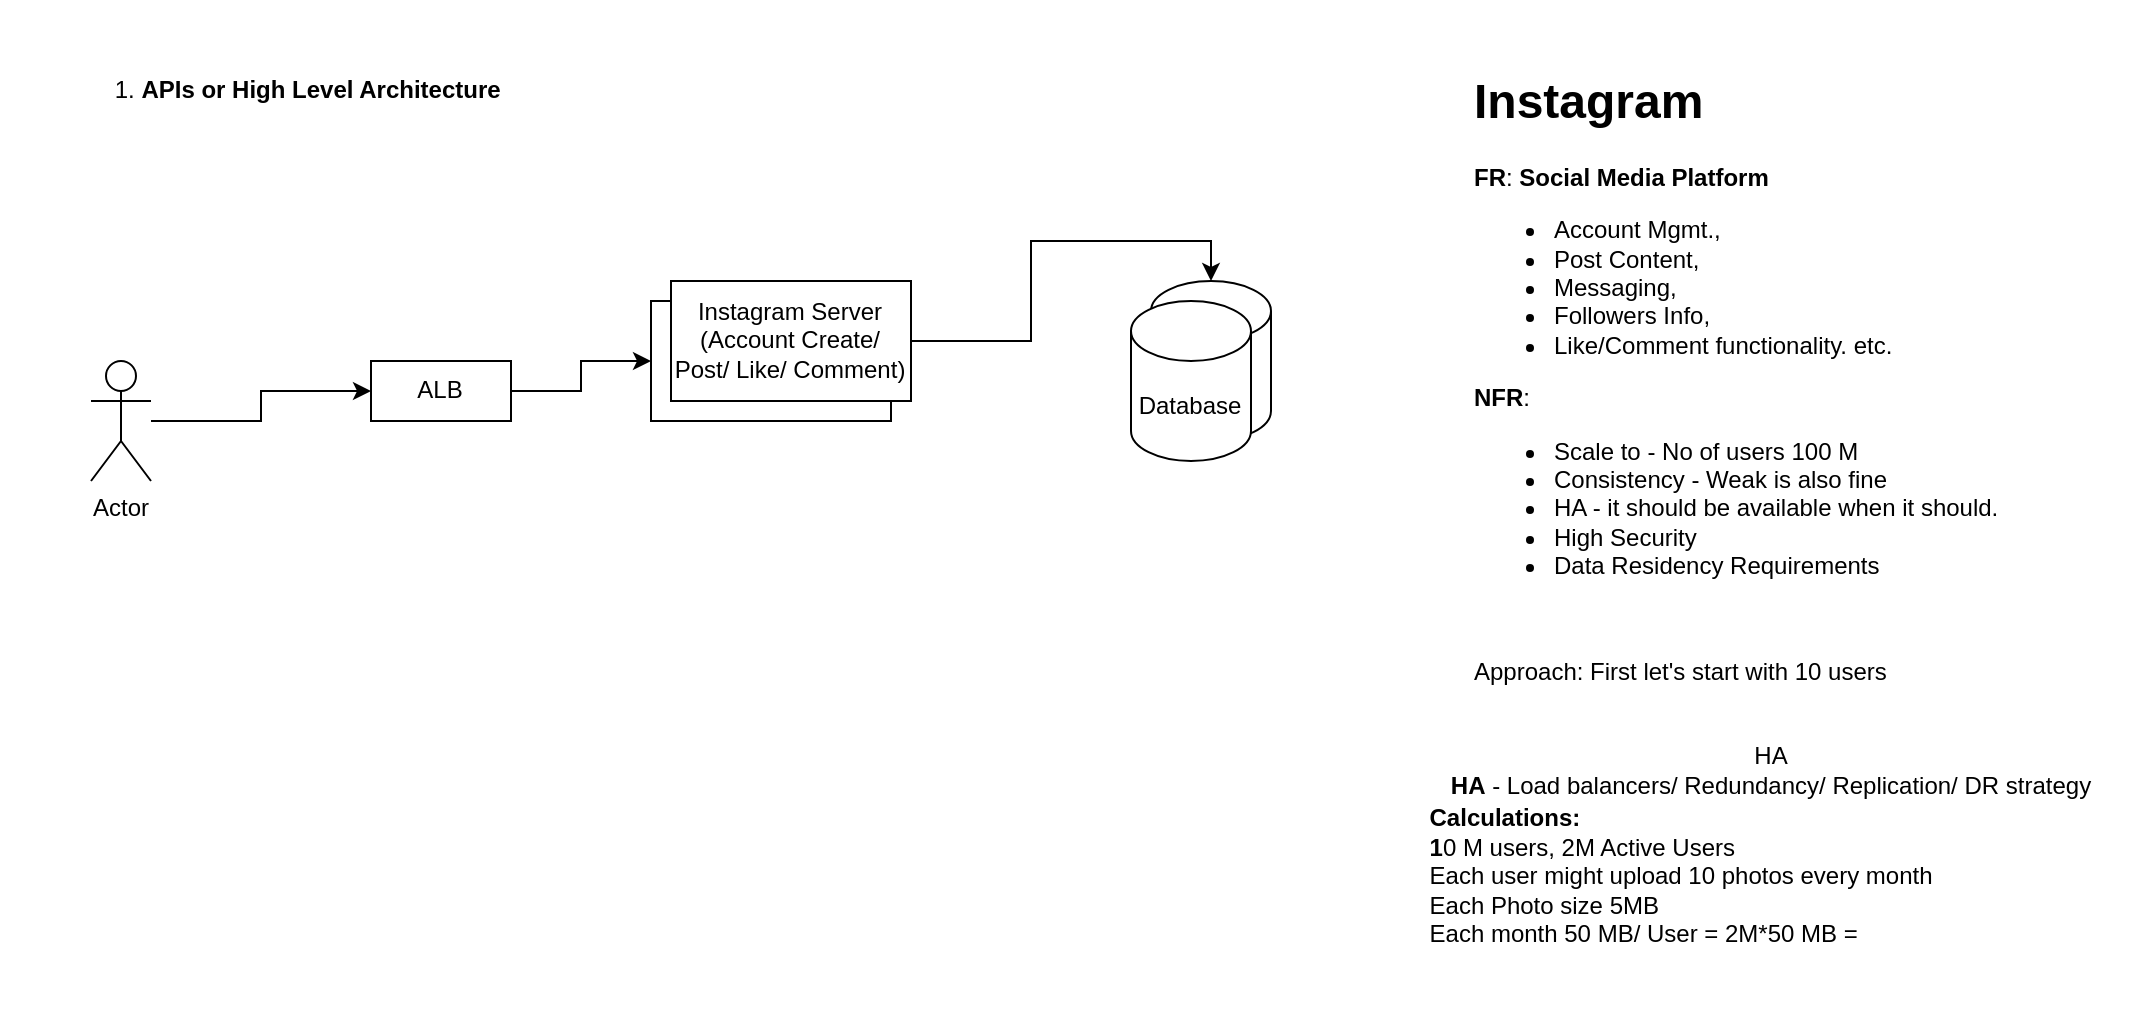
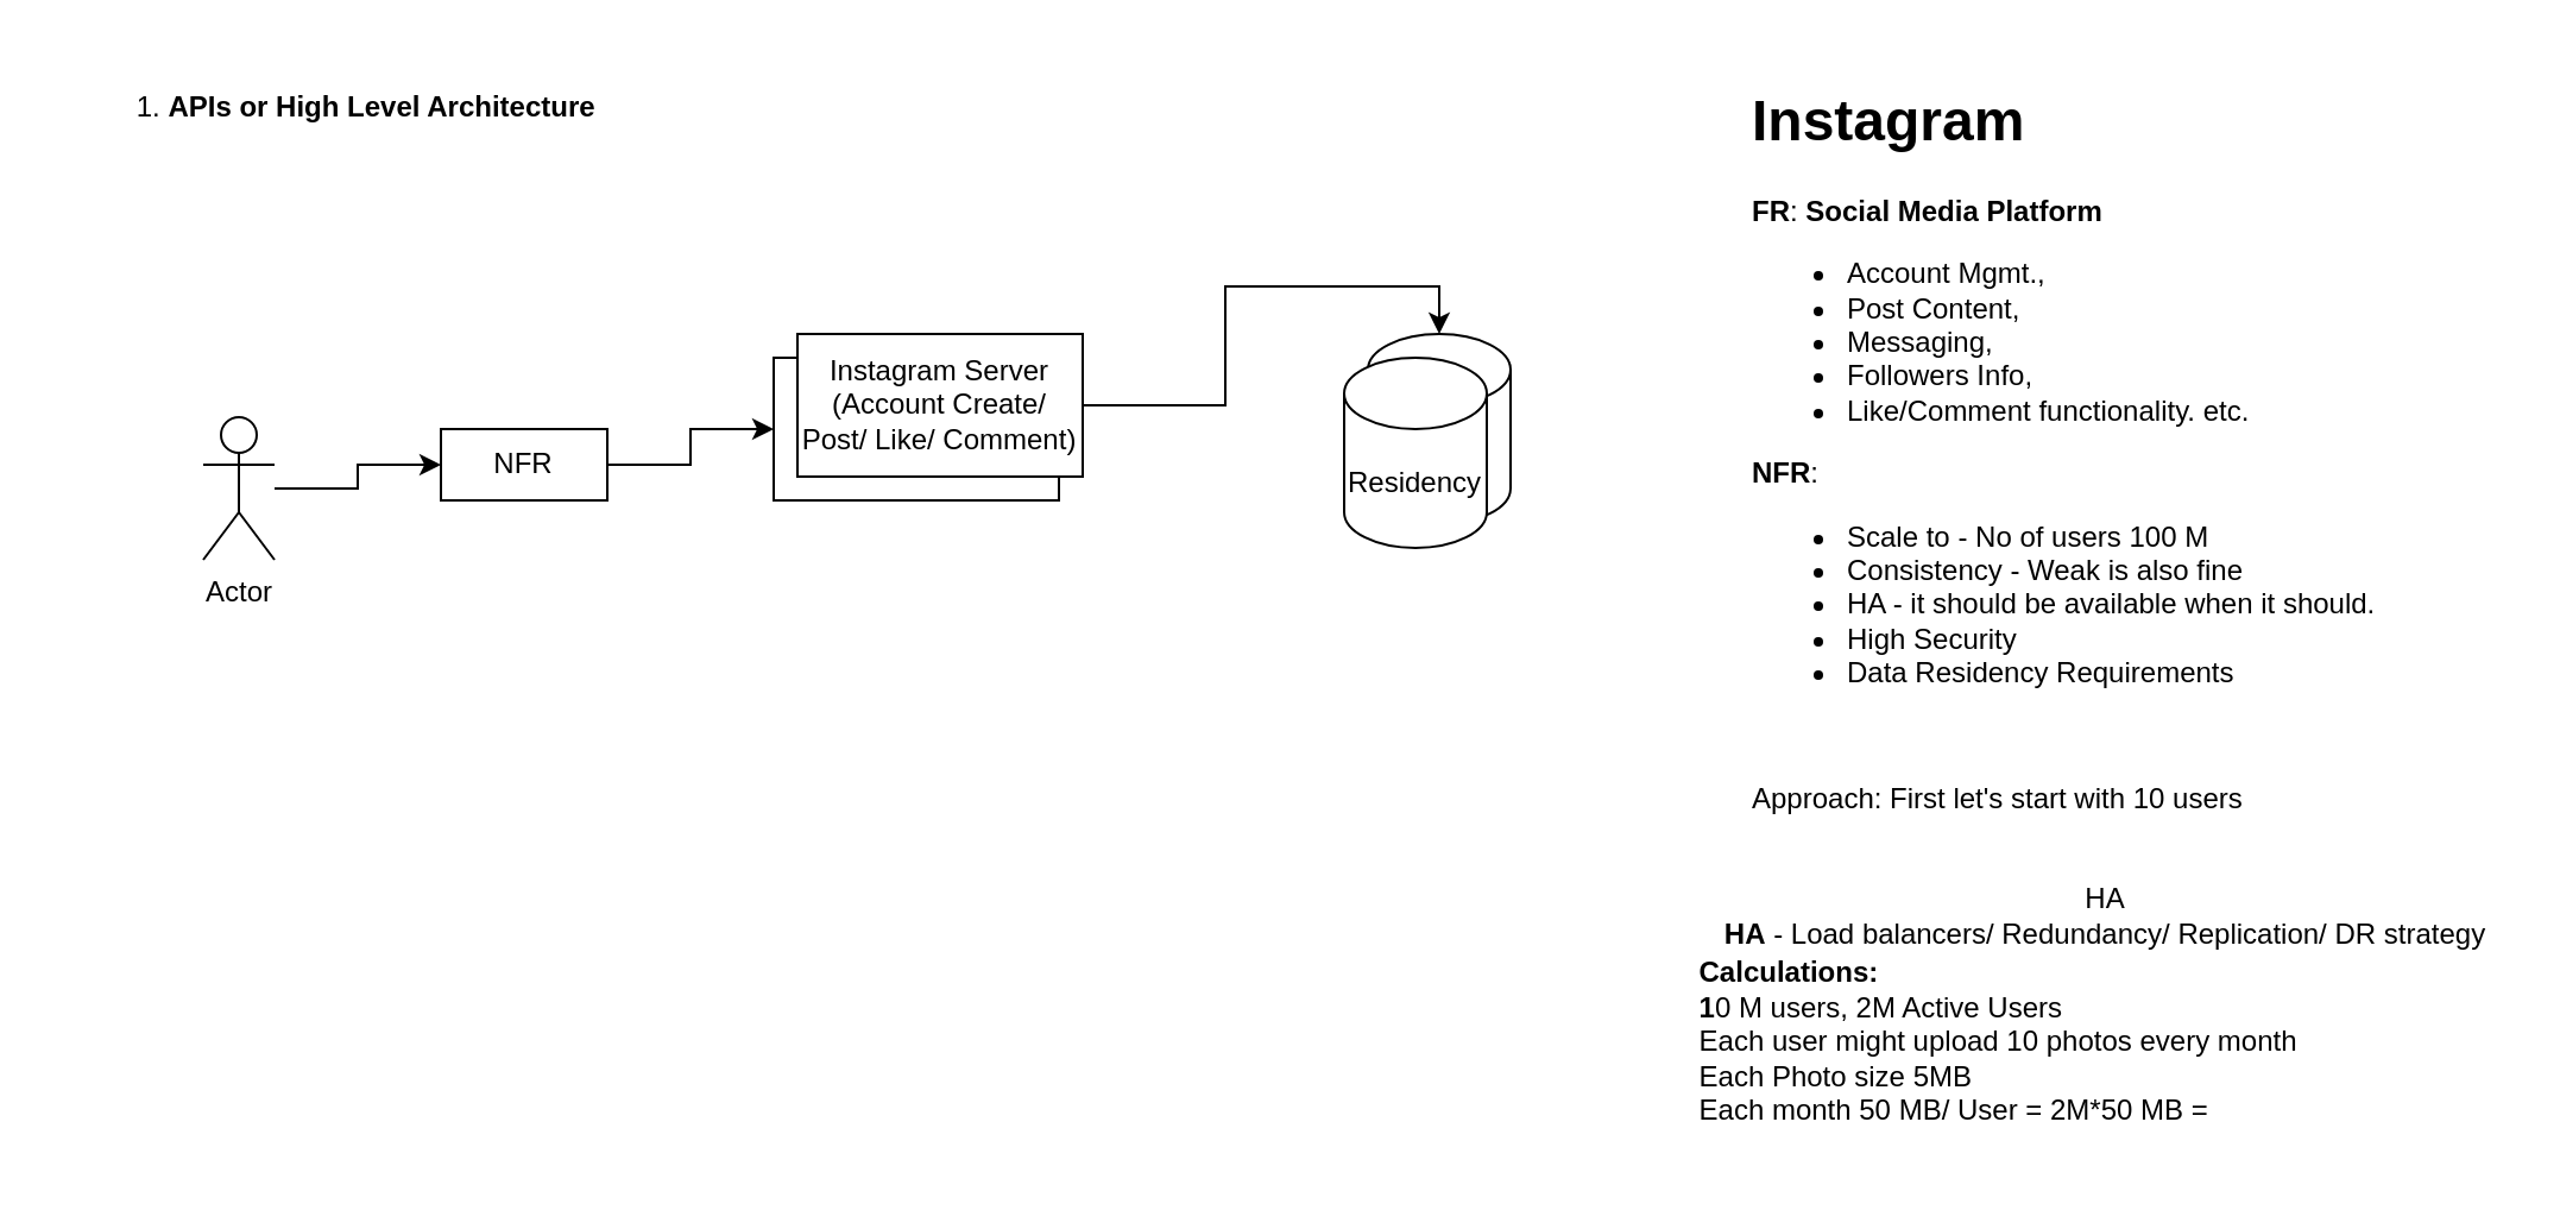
- <mxCell id="11" value="ALB" style="rounded=0;whiteSpace=wrap;html=1;" vertex="1" parent="1"><mxGeometry x="185" y="180" width="70" height="30" as="geometry" /></mxCell>
+ <mxCell id="11" value="NFR" style="rounded=0;whiteSpace=wrap;html=1;" vertex="1" parent="1"><mxGeometry x="185" y="180" width="70" height="30" as="geometry" /></mxCell>
- <mxCell id="13" value="Database" style="shape=cylinder3;whiteSpace=wrap;html=1;boundedLbl=1;backgroundOutline=1;size=15;" vertex="1" parent="1"><mxGeometry x="565" y="150" width="60" height="80" as="geometry" /></mxCell>
+ <mxCell id="13" value="Residency" style="shape=cylinder3;whiteSpace=wrap;html=1;boundedLbl=1;backgroundOutline=1;size=15;" vertex="1" parent="1"><mxGeometry x="565" y="150" width="60" height="80" as="geometry" /></mxCell>
- <mxCell id="3" value="Actor" style="shape=umlActor;verticalLabelPosition=bottom;verticalAlign=top;html=1;outlineConnect=0;" vertex="1" parent="1"><mxGeometry x="45" y="180" width="30" height="60" as="geometry" /></mxCell>
+ <mxCell id="3" value="Actor" style="shape=umlActor;verticalLabelPosition=bottom;verticalAlign=top;html=1;outlineConnect=0;" vertex="1" parent="1"><mxGeometry x="85" y="175" width="30" height="60" as="geometry" /></mxCell>
